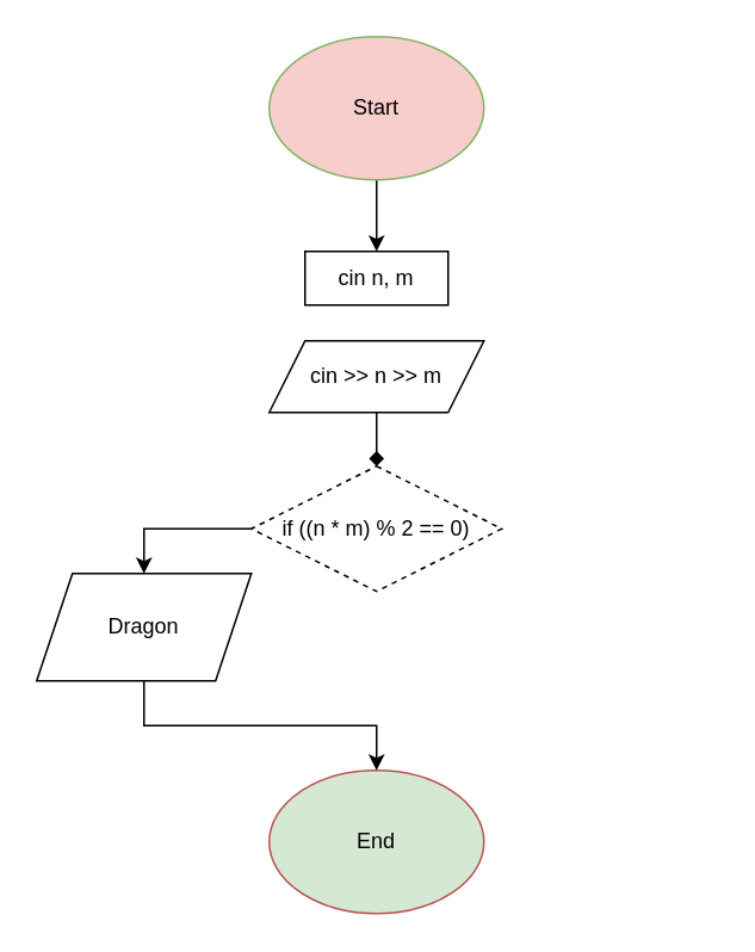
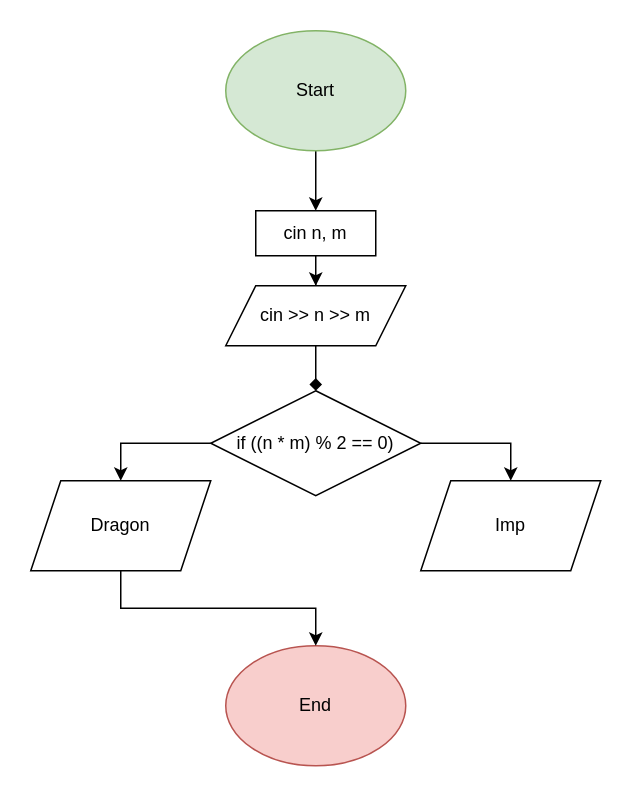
- <mxCell id="3" value="Start" style="ellipse;whiteSpace=wrap;html=1;fillColor=#f8cecc;strokeColor=#82b366;" vertex="1" parent="1"><mxGeometry x="150" width="120" height="80" as="geometry" y="20" /></mxCell>
+ <mxCell id="3" value="Start" style="ellipse;whiteSpace=wrap;html=1;fillColor=#d5e8d4;strokeColor=#82b366;" vertex="1" parent="1"><mxGeometry x="150" width="120" height="80" as="geometry" y="20" /></mxCell>
+ <mxCell id="5" value="" style="edgeStyle=orthogonalEdgeStyle;rounded=0;orthogonalLoop=1;jettySize=auto;html=1;" edge="1" parent="1" source="6" target="8"><mxGeometry relative="1" as="geometry" /></mxCell>
- <mxCell id="11" value="if ((n * m) % 2 == 0)" style="rhombus;whiteSpace=wrap;html=1;dashed=1;" vertex="1" parent="1"><mxGeometry x="140" y="260" width="140" height="70" as="geometry" /></mxCell>
+ <mxCell id="11" value="if ((n * m) % 2 == 0)" style="rhombus;whiteSpace=wrap;html=1;" vertex="1" parent="1"><mxGeometry x="140" y="260" width="140" height="70" as="geometry" /></mxCell>
+ <mxCell id="10" style="edgeStyle=orthogonalEdgeStyle;rounded=0;orthogonalLoop=1;jettySize=auto;html=1;exitX=1;exitY=0.5;exitDx=0;exitDy=0;entryX=0.5;entryY=0;entryDx=0;entryDy=0;" edge="1" parent="1" source="11" target="14"><mxGeometry relative="1" as="geometry" /></mxCell>
+ <mxCell id="14" value="Imp" style="shape=parallelogram;perimeter=parallelogramPerimeter;whiteSpace=wrap;html=1;fixedSize=1;" vertex="1" parent="1"><mxGeometry x="280" y="320" width="120" height="60" as="geometry" /></mxCell>
- <mxCell id="4" value="End" style="ellipse;whiteSpace=wrap;html=1;fillColor=#d5e8d4;strokeColor=#b85450;" vertex="1" parent="1"><mxGeometry x="150" y="430" width="120" height="80" as="geometry" /></mxCell>
+ <mxCell id="4" value="End" style="ellipse;whiteSpace=wrap;html=1;fillColor=#f8cecc;strokeColor=#b85450;" vertex="1" parent="1"><mxGeometry x="150" y="430" width="120" height="80" as="geometry" /></mxCell>
